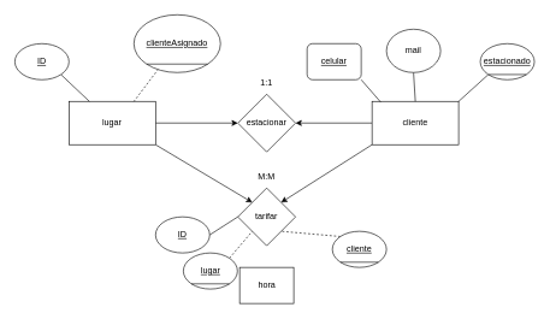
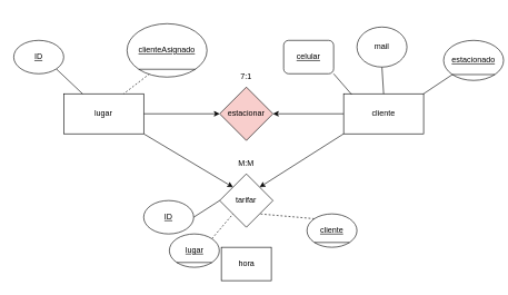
- <mxCell id="17" value="&lt;u&gt;clienteAsignado&lt;/u&gt;" style="ellipse;whiteSpace=wrap;html=1;" vertex="1" parent="1"><mxGeometry x="185" y="20" width="120" height="80" as="geometry" /></mxCell>
+ <mxCell id="17" value="&lt;u&gt;clienteAsignado&lt;/u&gt;" style="ellipse;whiteSpace=wrap;html=1;" vertex="1" parent="1"><mxGeometry x="190" y="35" width="120" height="80" as="geometry" /></mxCell>
- <mxCell id="21" value="&lt;u&gt;estacionado&lt;/u&gt;" style="ellipse;whiteSpace=wrap;html=1;" vertex="1" parent="1"><mxGeometry x="665" y="60" width="75" height="50" as="geometry" /></mxCell>
+ <mxCell id="21" value="&lt;u&gt;estacionado&lt;/u&gt;" style="ellipse;whiteSpace=wrap;html=1;" vertex="1" parent="1"><mxGeometry x="665" y="60" width="90" height="60" as="geometry" /></mxCell>
- <mxCell id="15" value="1:1" style="text;html=1;strokeColor=none;fillColor=none;align=center;verticalAlign=middle;whiteSpace=wrap;rounded=0;" vertex="1" parent="1"><mxGeometry x="339" y="100" width="60" height="30" as="geometry" /></mxCell>
+ <mxCell id="15" value="7:1" style="text;html=1;strokeColor=none;fillColor=none;align=center;verticalAlign=middle;whiteSpace=wrap;rounded=0;" vertex="1" parent="1"><mxGeometry x="339" y="100" width="60" height="30" as="geometry" /></mxCell>
- <mxCell id="14" value="estacionar" style="rhombus;whiteSpace=wrap;html=1;" vertex="1" parent="1"><mxGeometry x="329" y="130" width="80" height="80" as="geometry" /></mxCell>
+ <mxCell id="14" value="estacionar" style="rhombus;whiteSpace=wrap;html=1;fillColor=#f8cecc;" vertex="1" parent="1"><mxGeometry x="329" y="130" width="80" height="80" as="geometry" /></mxCell>
